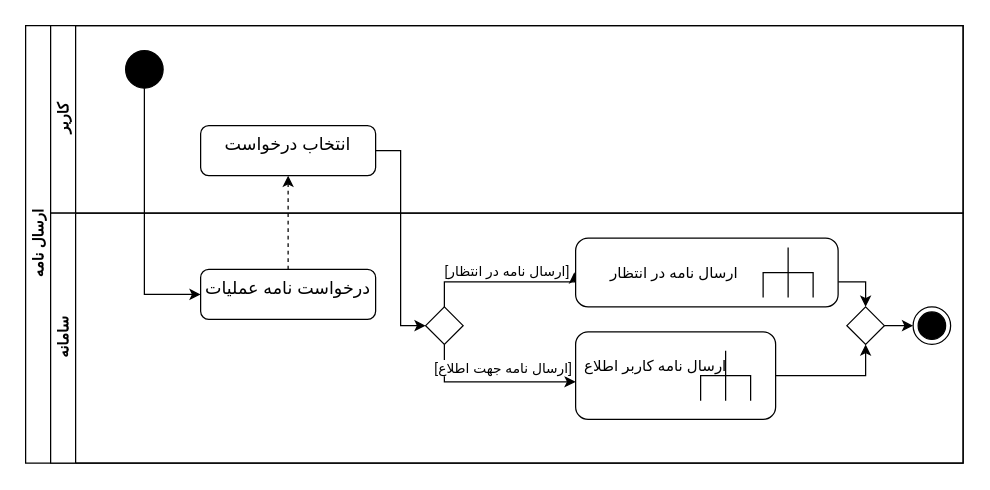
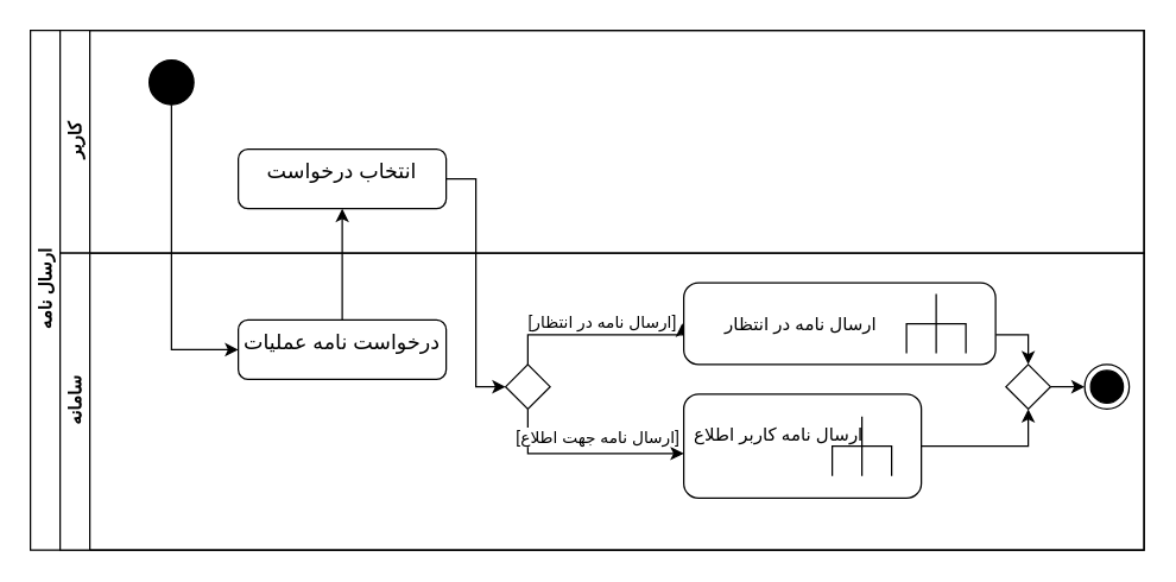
- <mxCell id="18" style="edgeStyle=orthogonalEdgeStyle;rounded=0;orthogonalLoop=1;jettySize=auto;html=1;entryX=0.5;entryY=1;entryDx=0;entryDy=0;dashed=1;" edge="1" parent="6" source="20" target="17"><mxGeometry relative="1" as="geometry" /></mxCell>
+ <mxCell id="18" style="edgeStyle=orthogonalEdgeStyle;rounded=0;orthogonalLoop=1;jettySize=auto;html=1;entryX=0.5;entryY=1;entryDx=0;entryDy=0;" edge="1" parent="6" source="20" target="17"><mxGeometry relative="1" as="geometry" /></mxCell>
